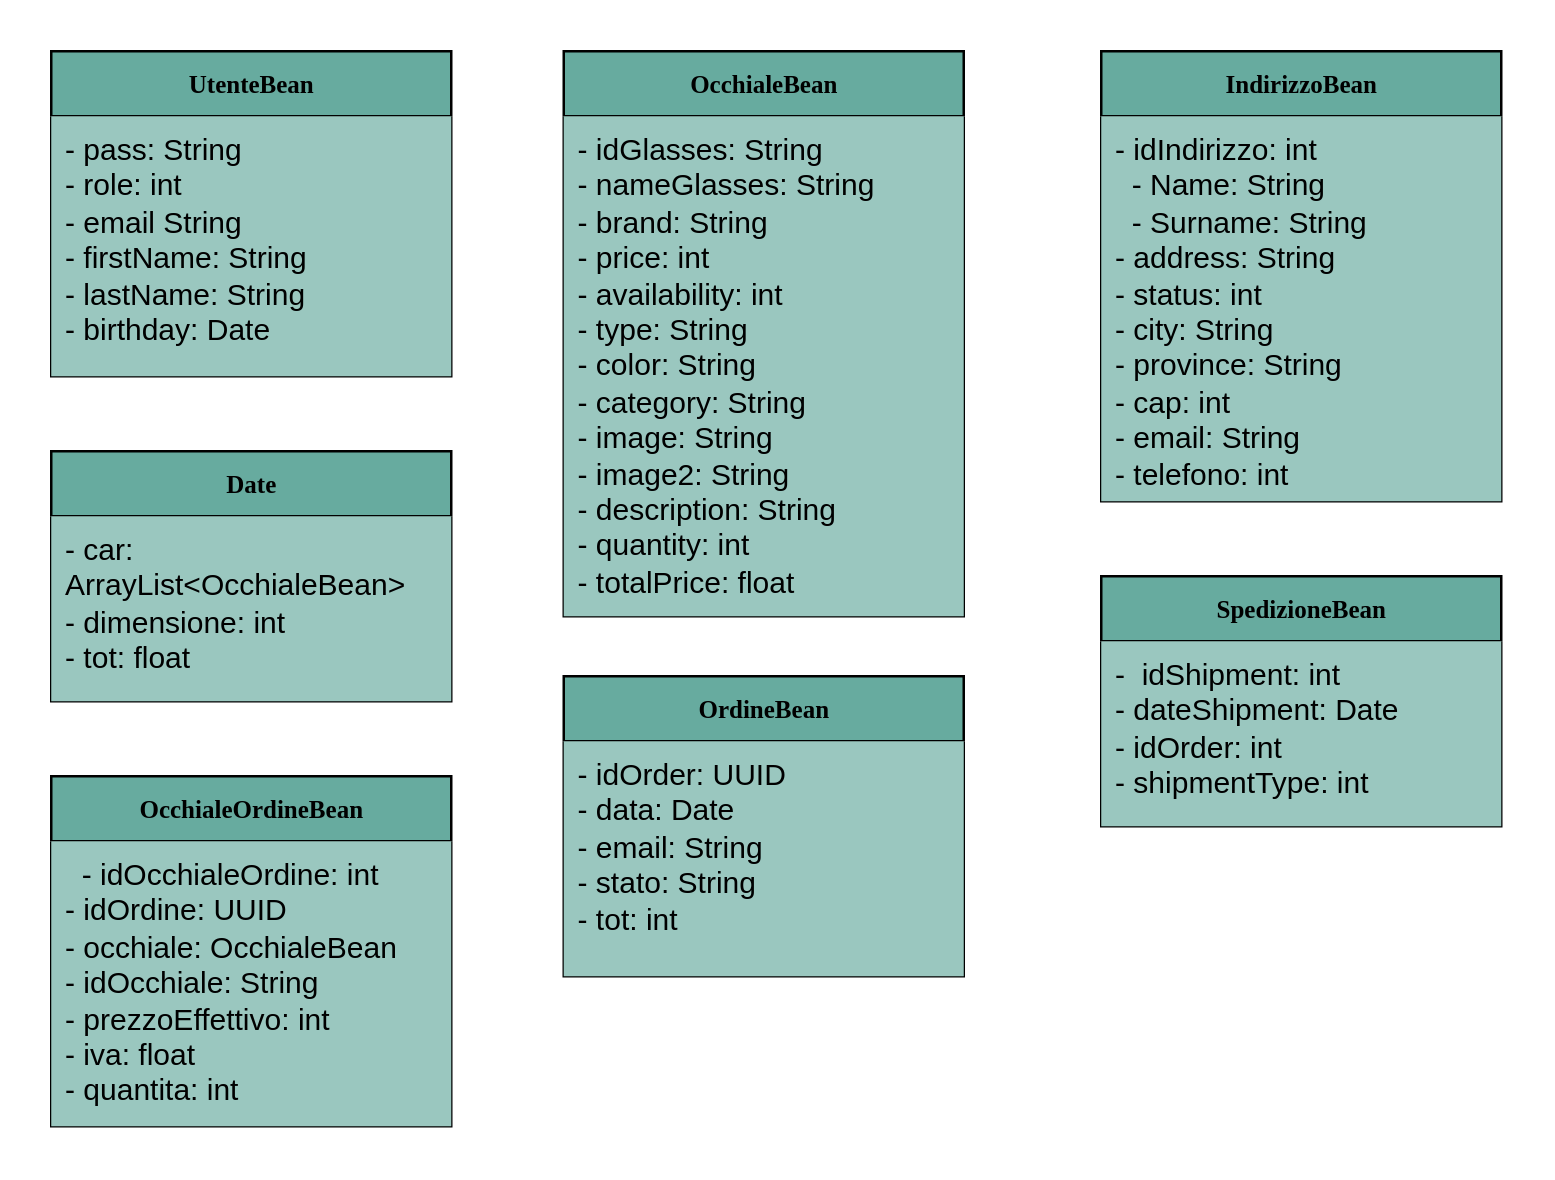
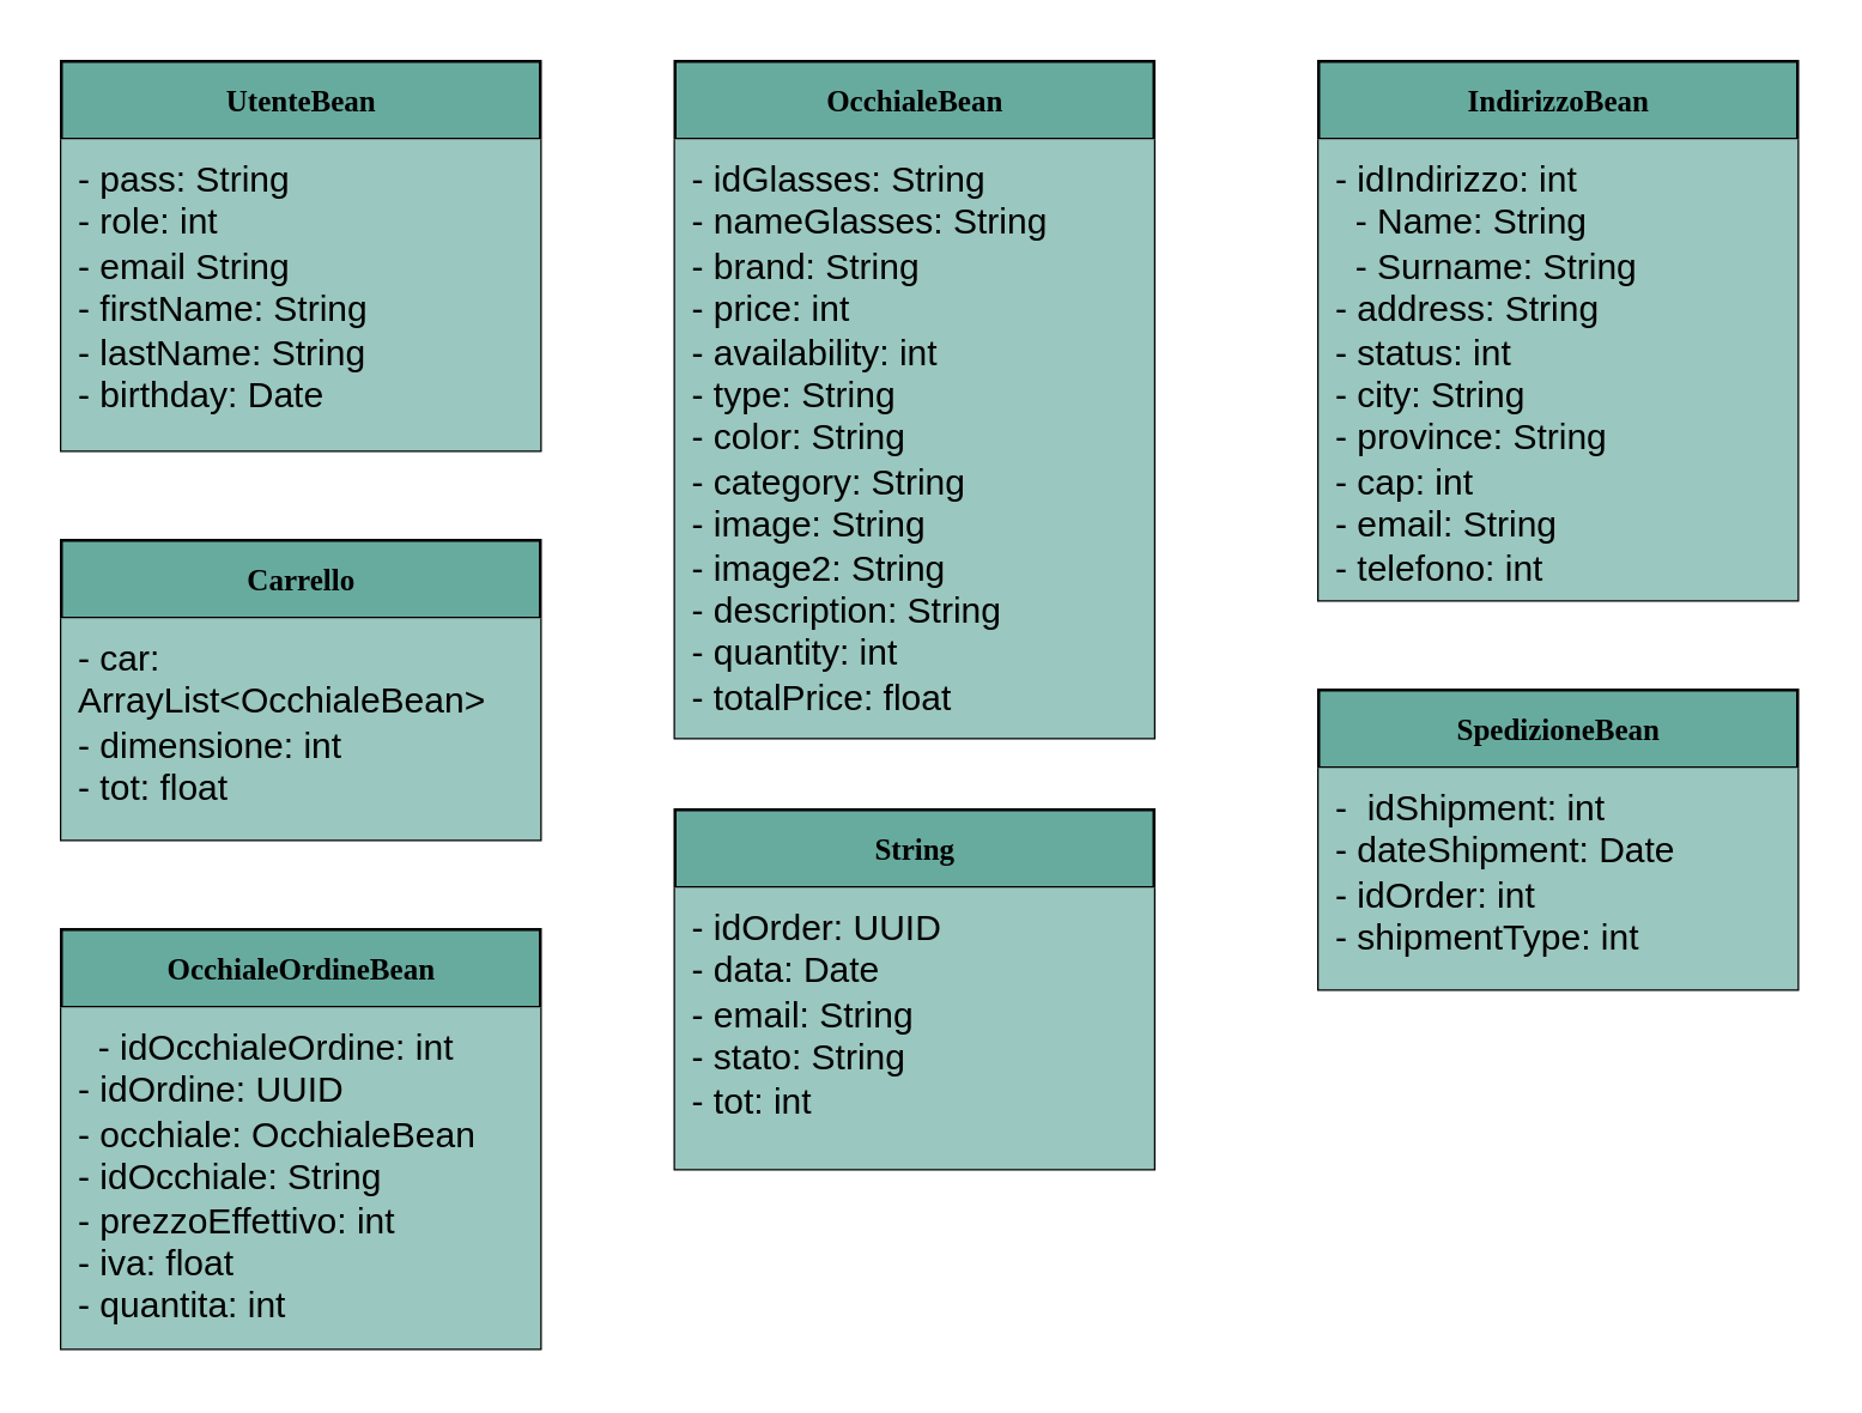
- <mxCell id="14" value="&lt;b&gt;Date&lt;/b&gt;" style="swimlane;html=1;fontStyle=0;childLayout=stackLayout;horizontal=1;startSize=26;fillColor=#67AB9F;horizontalStack=0;resizeParent=1;resizeLast=0;collapsible=1;marginBottom=0;swimlaneFillColor=#ffffff;rounded=0;shadow=0;comic=0;labelBackgroundColor=none;strokeWidth=1;fontFamily=Verdana;fontSize=10;align=center;" parent="1" vertex="1"><mxGeometry x="20" y="180" width="160" height="100" as="geometry" /></mxCell>
+ <mxCell id="14" value="&lt;b&gt;Carrello&lt;/b&gt;" style="swimlane;html=1;fontStyle=0;childLayout=stackLayout;horizontal=1;startSize=26;fillColor=#67AB9F;horizontalStack=0;resizeParent=1;resizeLast=0;collapsible=1;marginBottom=0;swimlaneFillColor=#ffffff;rounded=0;shadow=0;comic=0;labelBackgroundColor=none;strokeWidth=1;fontFamily=Verdana;fontSize=10;align=center;" parent="1" vertex="1"><mxGeometry x="20" y="180" width="160" height="100" as="geometry" /></mxCell>
- <mxCell id="6" value="&lt;b&gt;OrdineBean&lt;/b&gt;" style="swimlane;html=1;fontStyle=0;childLayout=stackLayout;horizontal=1;startSize=26;fillColor=#67AB9F;horizontalStack=0;resizeParent=1;resizeLast=0;collapsible=1;marginBottom=0;swimlaneFillColor=#ffffff;rounded=0;shadow=0;comic=0;labelBackgroundColor=none;strokeWidth=1;fontFamily=Verdana;fontSize=10;align=center;" parent="1" vertex="1"><mxGeometry x="225" y="270" width="160" height="120" as="geometry" /></mxCell>
+ <mxCell id="6" value="&lt;b&gt;String&lt;/b&gt;" style="swimlane;html=1;fontStyle=0;childLayout=stackLayout;horizontal=1;startSize=26;fillColor=#67AB9F;horizontalStack=0;resizeParent=1;resizeLast=0;collapsible=1;marginBottom=0;swimlaneFillColor=#ffffff;rounded=0;shadow=0;comic=0;labelBackgroundColor=none;strokeWidth=1;fontFamily=Verdana;fontSize=10;align=center;" parent="1" vertex="1"><mxGeometry x="225" y="270" width="160" height="120" as="geometry" /></mxCell>
